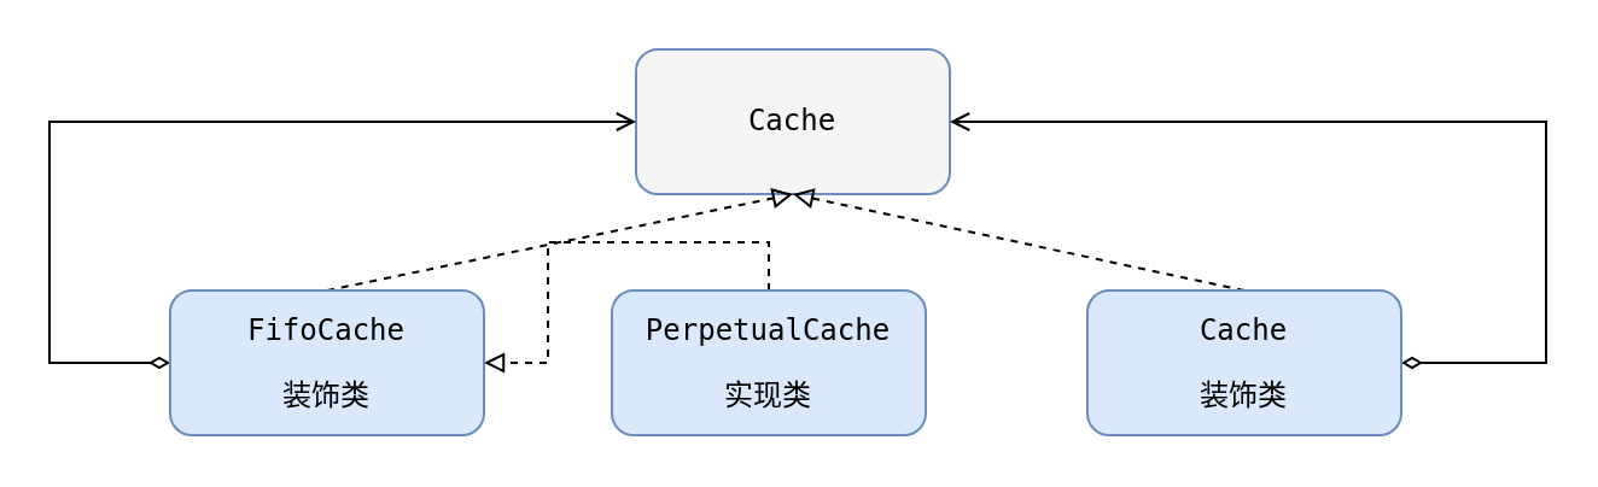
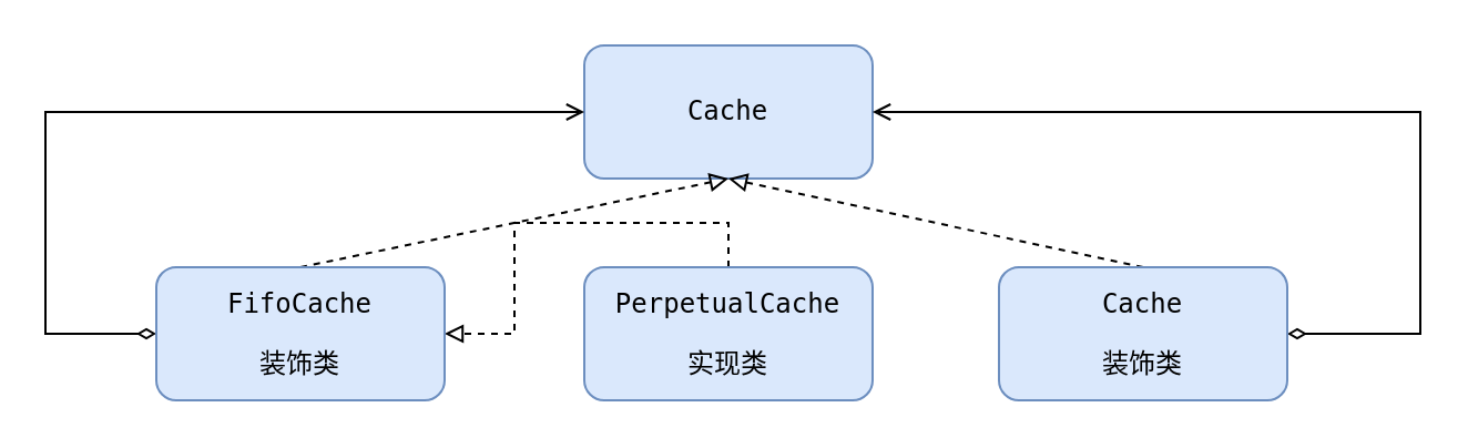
- <mxCell id="2" value="&lt;pre&gt;&lt;pre&gt;Cache&lt;/pre&gt;&lt;/pre&gt;" style="rounded=1;whiteSpace=wrap;html=1;fillColor=#f5f5f5;strokeColor=#6c8ebf;" vertex="1" parent="1"><mxGeometry x="263" y="20" width="130" height="60" as="geometry" /></mxCell>
+ <mxCell id="2" value="&lt;pre&gt;&lt;pre&gt;Cache&lt;/pre&gt;&lt;/pre&gt;" style="rounded=1;whiteSpace=wrap;html=1;fillColor=#dae8fc;strokeColor=#6c8ebf;" vertex="1" parent="1"><mxGeometry x="263" y="20" width="130" height="60" as="geometry" /></mxCell>
- <mxCell id="4" value="&lt;pre&gt;&lt;pre&gt;&lt;pre&gt;PerpetualCache&lt;/pre&gt;&lt;/pre&gt;&lt;pre&gt;实现类&lt;/pre&gt;&lt;/pre&gt;" style="rounded=1;whiteSpace=wrap;html=1;fillColor=#dae8fc;strokeColor=#6c8ebf;" vertex="1" parent="1"><mxGeometry x="253" y="120" width="130" height="60" as="geometry" /></mxCell>
+ <mxCell id="4" value="&lt;pre&gt;&lt;pre&gt;&lt;pre&gt;PerpetualCache&lt;/pre&gt;&lt;/pre&gt;&lt;pre&gt;实现类&lt;/pre&gt;&lt;/pre&gt;" style="rounded=1;whiteSpace=wrap;html=1;fillColor=#dae8fc;strokeColor=#6c8ebf;" vertex="1" parent="1"><mxGeometry x="263" y="120" width="130" height="60" as="geometry" /></mxCell>
